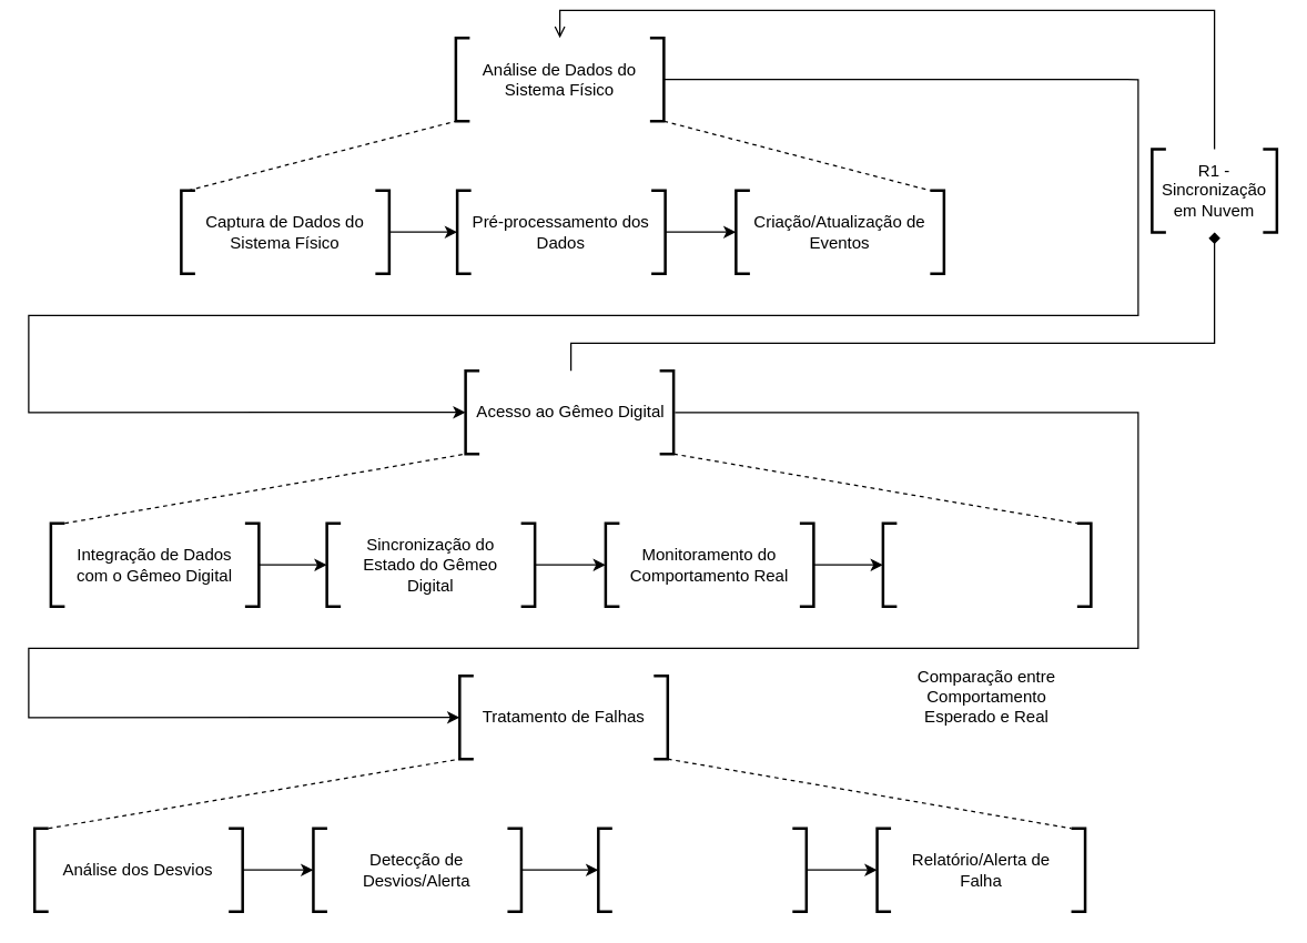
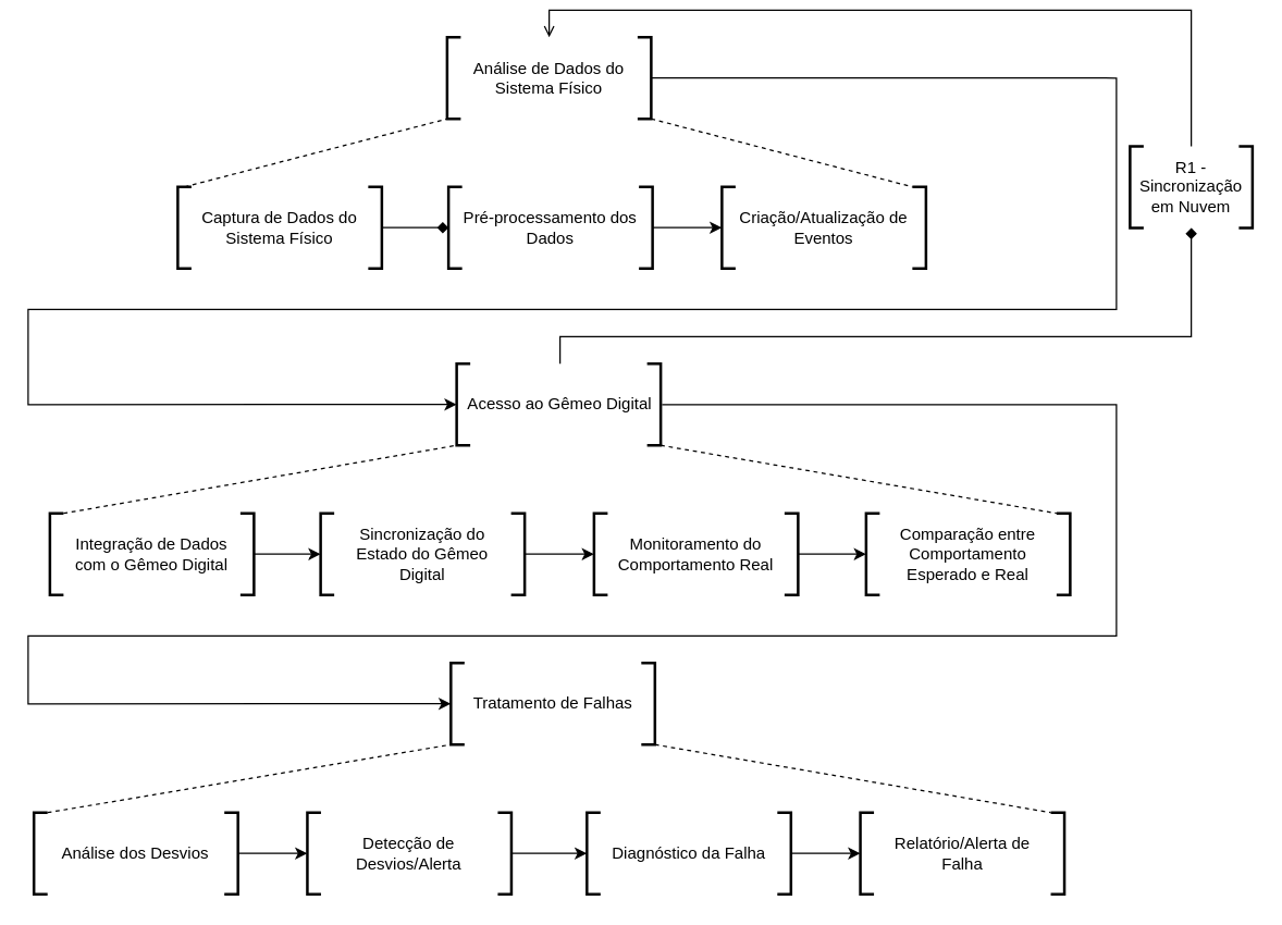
- <mxCell id="3" style="edgeStyle=orthogonalEdgeStyle;rounded=0;orthogonalLoop=1;jettySize=auto;html=1;entryX=0;entryY=0.5;entryDx=0;entryDy=0;" edge="1" parent="1" source="4" target="7"><mxGeometry relative="1" as="geometry" /></mxCell>
+ <mxCell id="3" style="edgeStyle=orthogonalEdgeStyle;rounded=0;orthogonalLoop=1;jettySize=auto;html=1;entryX=0;entryY=0.5;entryDx=0;entryDy=0;endArrow=diamond;" edge="1" parent="1" source="4" target="7"><mxGeometry relative="1" as="geometry" /></mxCell>
- <mxCell id="25" value="Comparação entre Comportamento Esperado e Real" style="text;whiteSpace=wrap;align=center;verticalAlign=middle;" vertex="1" parent="1"><mxGeometry x="646" y="465.89" width="130" height="60" as="geometry" /></mxCell>
+ <mxCell id="25" value="Comparação entre Comportamento Esperado e Real" style="text;whiteSpace=wrap;align=center;verticalAlign=middle;" vertex="1" parent="1"><mxGeometry x="646" y="370.89" width="130" height="60" as="geometry" /></mxCell>
+ <mxCell id="52" value="Diagnóstico da Falha" style="text;whiteSpace=wrap;align=center;verticalAlign=middle;" vertex="1" parent="1"><mxGeometry x="440.75" y="590.89" width="130" height="60" as="geometry" /></mxCell>
